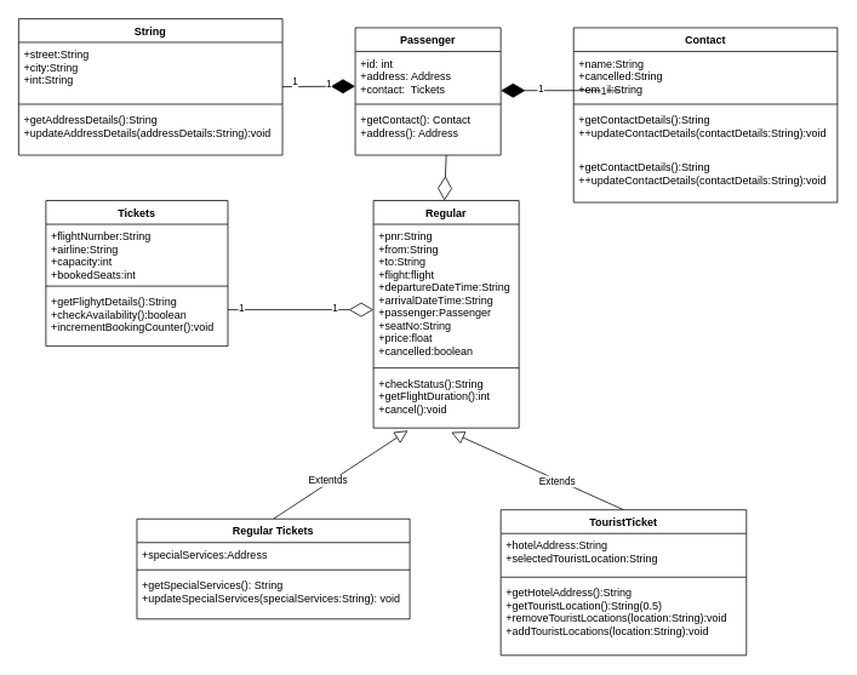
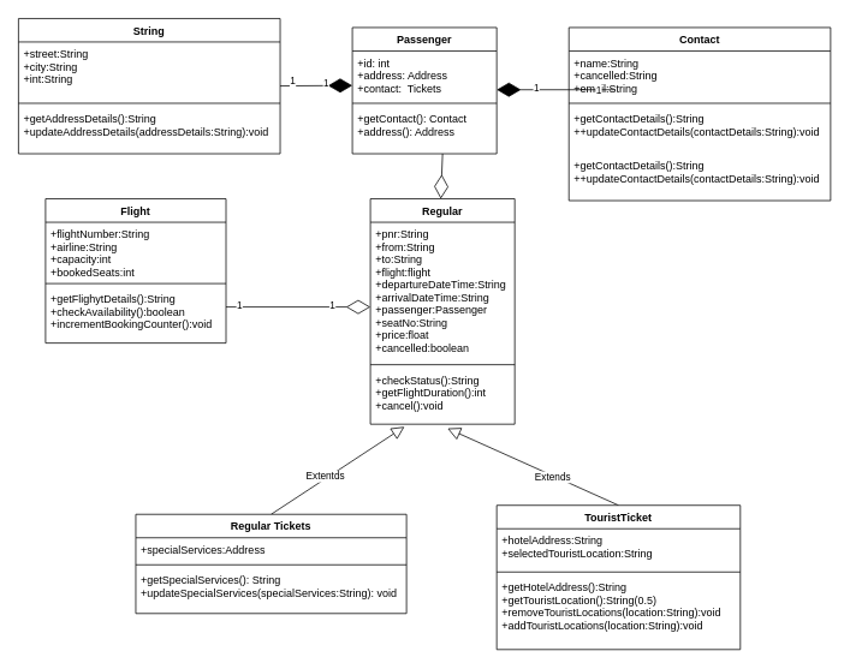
- <mxCell id="21" value="Tickets" style="swimlane;fontStyle=1;align=center;verticalAlign=top;childLayout=stackLayout;horizontal=1;startSize=26;horizontalStack=0;resizeParent=1;resizeParentMax=0;resizeLast=0;collapsible=1;marginBottom=0;" vertex="1" parent="1"><mxGeometry x="50" y="220" width="200" height="160" as="geometry" /></mxCell>
+ <mxCell id="21" value="Flight" style="swimlane;fontStyle=1;align=center;verticalAlign=top;childLayout=stackLayout;horizontal=1;startSize=26;horizontalStack=0;resizeParent=1;resizeParentMax=0;resizeLast=0;collapsible=1;marginBottom=0;" vertex="1" parent="1"><mxGeometry x="50" y="220" width="200" height="160" as="geometry" /></mxCell>
